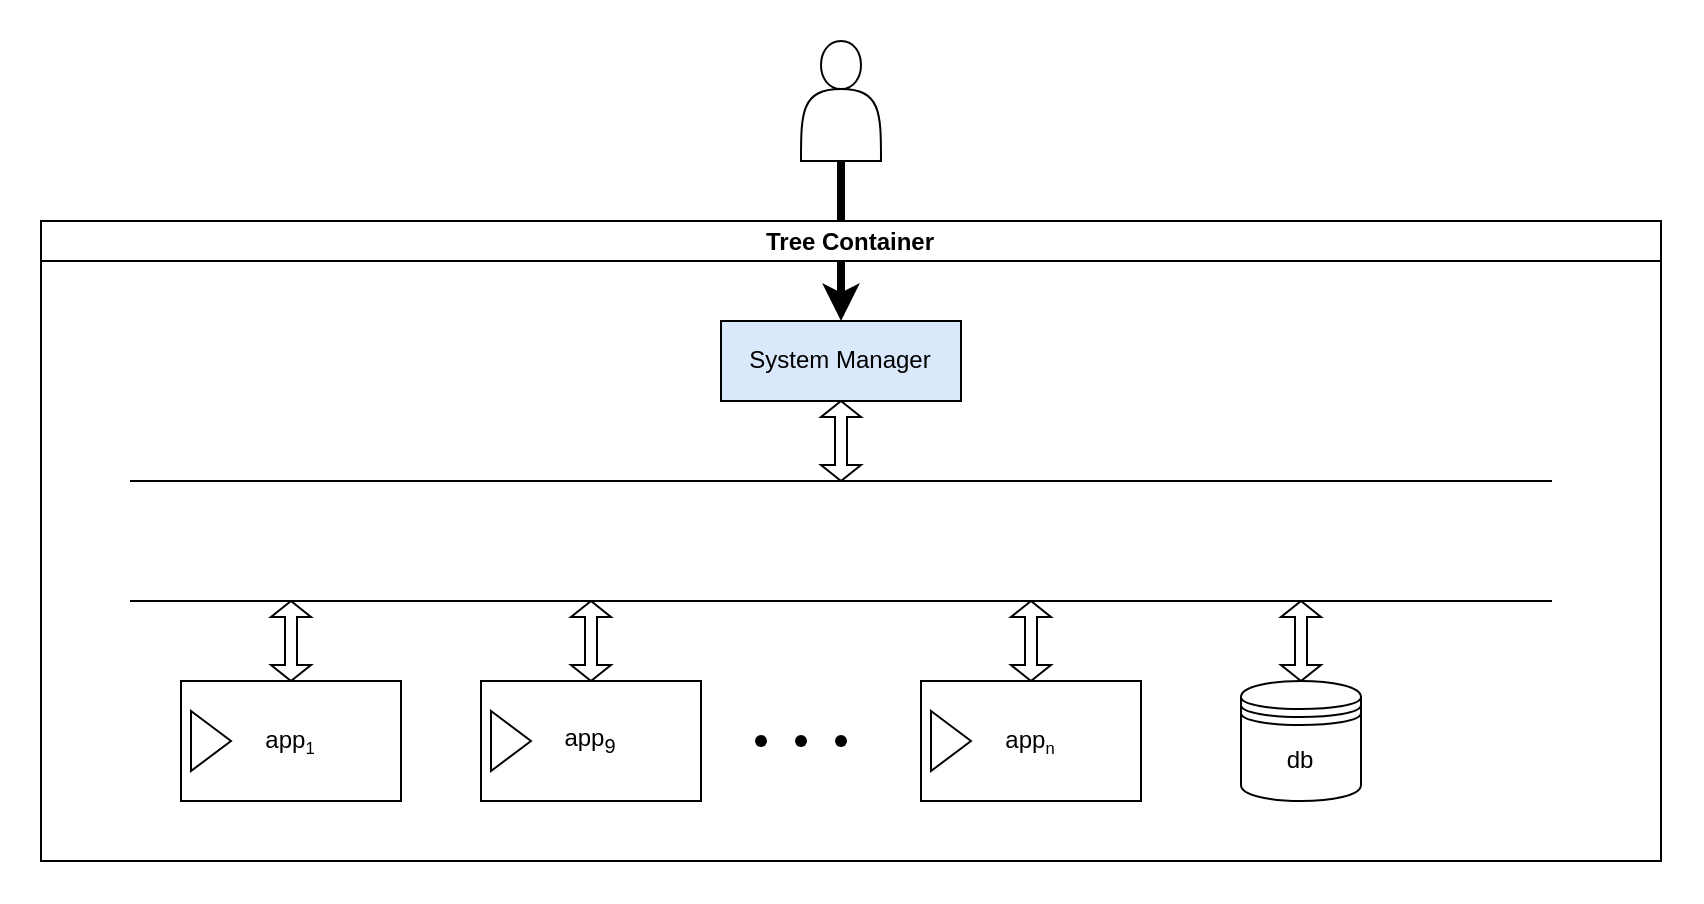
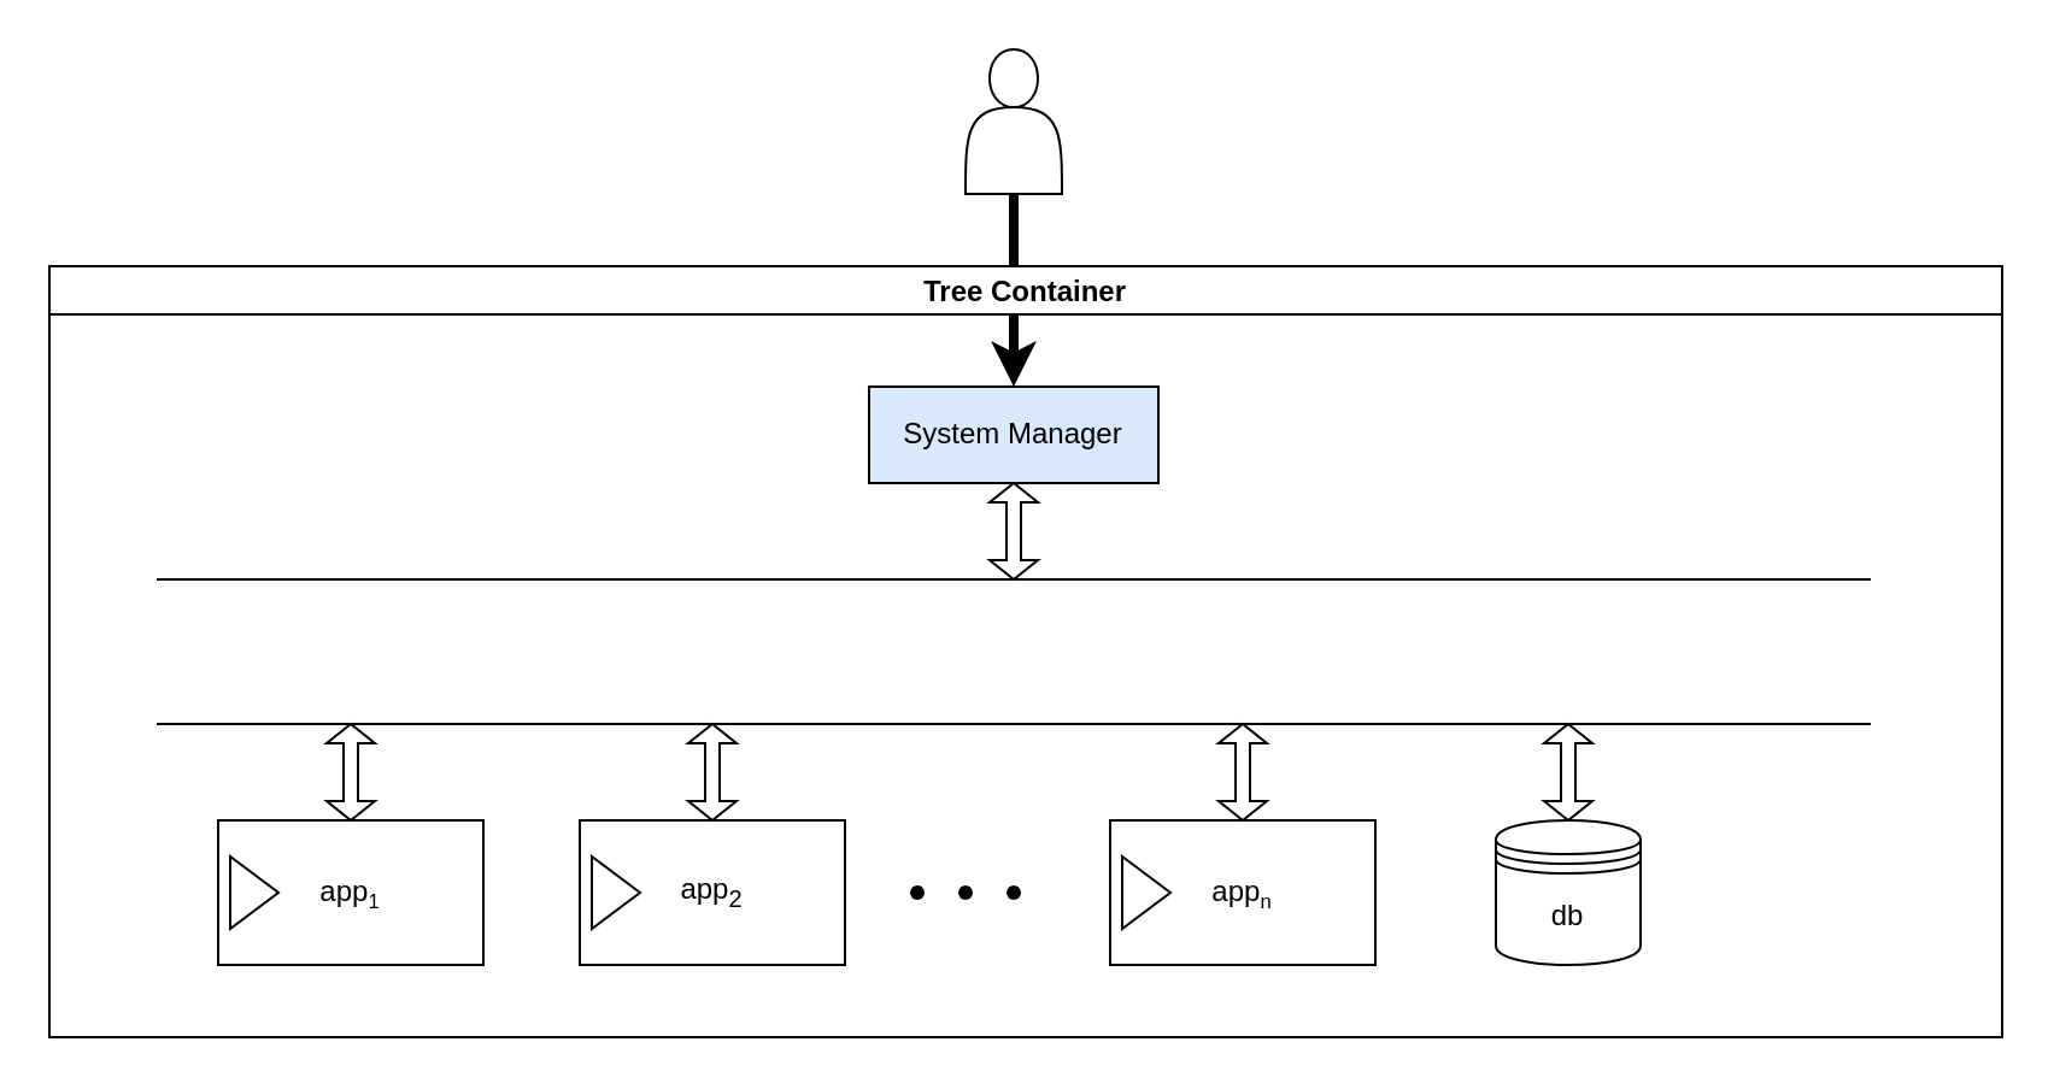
- <mxCell id="10" value="app&lt;sub&gt;9&lt;/sub&gt;" style="html=1;whiteSpace=wrap;container=1;recursiveResize=0;collapsible=0;" vertex="1" parent="4"><mxGeometry x="220" y="230" width="110" height="60" as="geometry" /></mxCell>
+ <mxCell id="10" value="app&lt;sub&gt;2&lt;/sub&gt;" style="html=1;whiteSpace=wrap;container=1;recursiveResize=0;collapsible=0;" vertex="1" parent="4"><mxGeometry x="220" y="230" width="110" height="60" as="geometry" /></mxCell>
